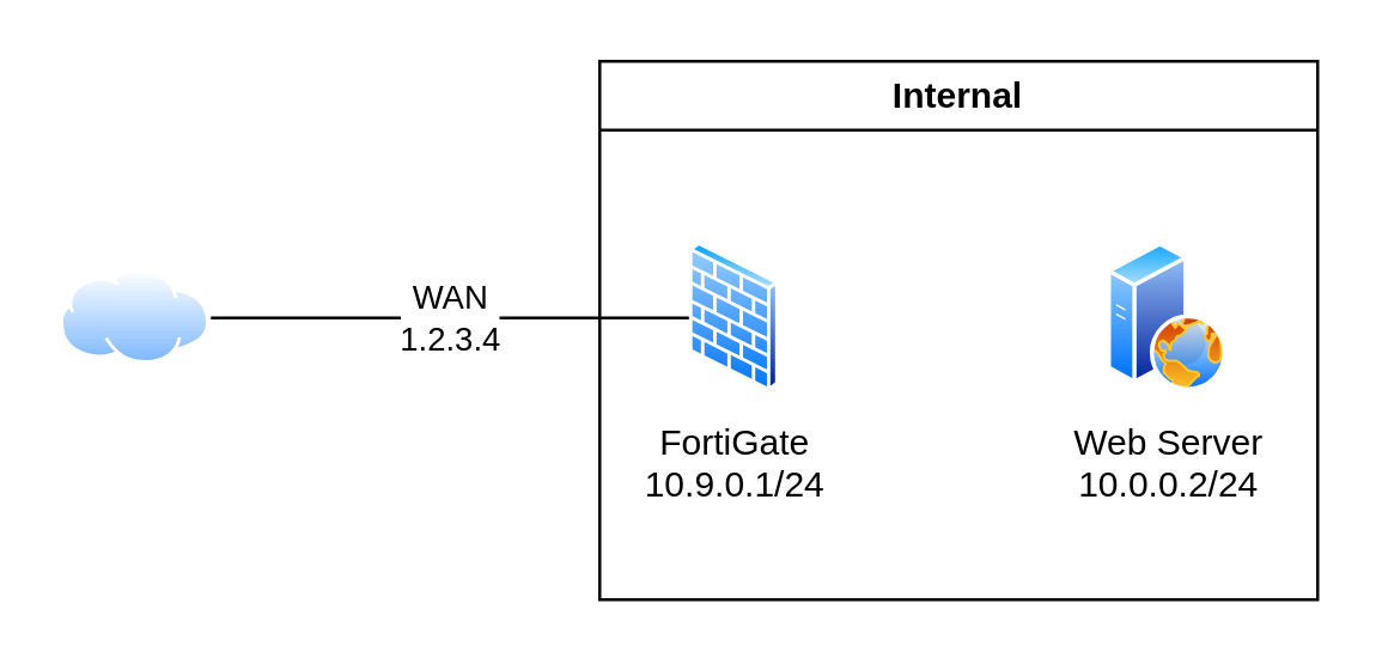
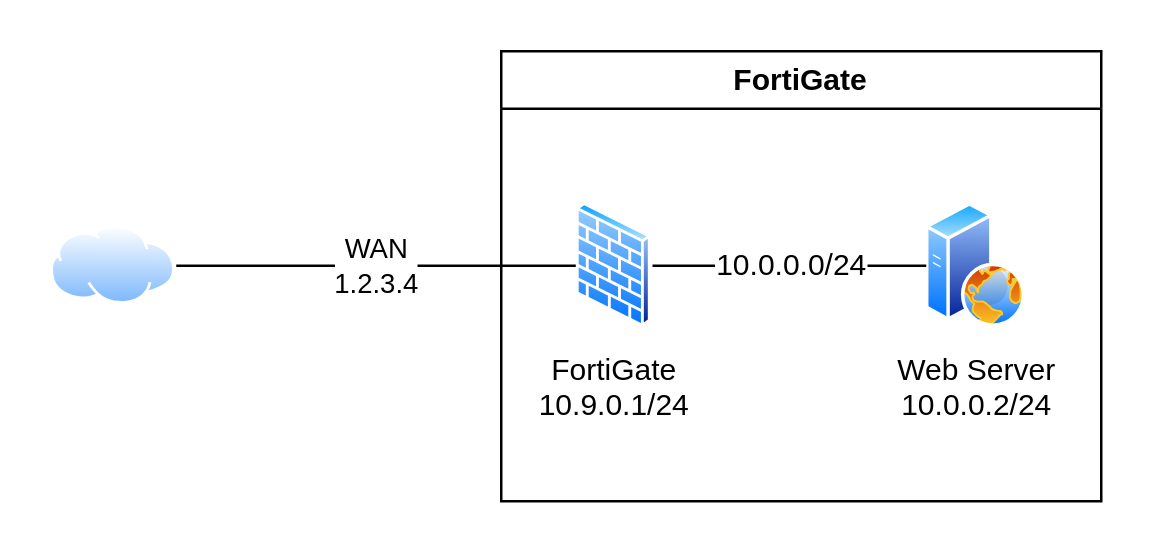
- <mxCell id="4" value="Internal" style="swimlane;whiteSpace=wrap;html=1;swimlaneLine=1;glass=0;rounded=0;noLabel=0;allowArrows=1;" vertex="1" parent="1"><mxGeometry x="200" y="20" width="240" height="180" as="geometry" /></mxCell>
+ <mxCell id="4" value="FortiGate" style="swimlane;whiteSpace=wrap;html=1;swimlaneLine=1;glass=0;rounded=0;noLabel=0;allowArrows=1;" vertex="1" parent="1"><mxGeometry x="200" y="20" width="240" height="180" as="geometry" /></mxCell>
+ <mxCell id="7" value="&lt;span style=&quot;font-size: 12px;&quot;&gt;10.0.0.0/24&lt;/span&gt;" style="edgeStyle=orthogonalEdgeStyle;rounded=0;orthogonalLoop=1;jettySize=auto;html=1;endArrow=none;endFill=0;" edge="1" parent="4" source="6" target="5"><mxGeometry relative="1" as="geometry" /></mxCell>
